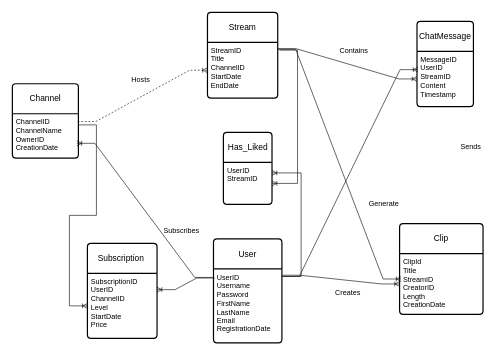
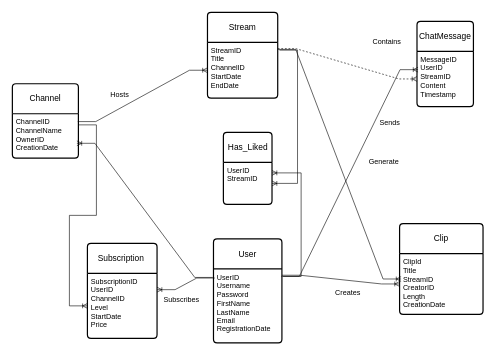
- <mxCell id="30" value="Contains" style="text;html=1;align=center;verticalAlign=middle;whiteSpace=wrap;rounded=0;" vertex="1" parent="1"><mxGeometry x="559" y="69" width="60" height="30" as="geometry" /></mxCell>
+ <mxCell id="30" value="Contains" style="text;html=1;align=center;verticalAlign=middle;whiteSpace=wrap;rounded=0;" vertex="1" parent="1"><mxGeometry x="614" y="54" width="60" height="30" as="geometry" /></mxCell>
- <mxCell id="17" value="" style="edgeStyle=entityRelationEdgeStyle;fontSize=12;html=1;endArrow=ERoneToMany;rounded=0;entryX=0;entryY=0.5;entryDx=0;entryDy=0;exitX=1;exitY=0.112;exitDx=0;exitDy=0;exitPerimeter=0;" edge="1" parent="1" source="7" target="9"><mxGeometry width="100" height="100" relative="1" as="geometry"><mxPoint x="335" y="252" as="sourcePoint" /><mxPoint x="435" y="152" as="targetPoint" /></mxGeometry></mxCell>
+ <mxCell id="17" value="" style="edgeStyle=entityRelationEdgeStyle;fontSize=12;html=1;endArrow=ERoneToMany;rounded=0;entryX=0;entryY=0.5;entryDx=0;entryDy=0;exitX=1;exitY=0.112;exitDx=0;exitDy=0;exitPerimeter=0;dashed=1;" edge="1" parent="1" source="7" target="9"><mxGeometry width="100" height="100" relative="1" as="geometry"><mxPoint x="335" y="252" as="sourcePoint" /><mxPoint x="435" y="152" as="targetPoint" /></mxGeometry></mxCell>
- <mxCell id="31" value="Hosts" style="text;html=1;align=center;verticalAlign=middle;whiteSpace=wrap;rounded=0;" vertex="1" parent="1"><mxGeometry x="204" y="117" width="60" height="30" as="geometry" /></mxCell>
+ <mxCell id="31" value="Hosts" style="text;html=1;align=center;verticalAlign=middle;whiteSpace=wrap;rounded=0;" vertex="1" parent="1"><mxGeometry x="169" y="142" width="60" height="30" as="geometry" /></mxCell>
- <mxCell id="15" value="" style="edgeStyle=entityRelationEdgeStyle;fontSize=12;html=1;endArrow=ERoneToMany;rounded=0;exitX=0.99;exitY=0.176;exitDx=0;exitDy=0;exitPerimeter=0;entryX=0;entryY=0.5;entryDx=0;entryDy=0;dashed=1;" edge="1" parent="1" source="5" target="7"><mxGeometry width="100" height="100" relative="1" as="geometry"><mxPoint x="335" y="335" as="sourcePoint" /><mxPoint x="435" y="235" as="targetPoint" /></mxGeometry></mxCell>
+ <mxCell id="15" value="" style="edgeStyle=entityRelationEdgeStyle;fontSize=12;html=1;endArrow=ERoneToMany;rounded=0;exitX=0.99;exitY=0.176;exitDx=0;exitDy=0;exitPerimeter=0;entryX=0;entryY=0.5;entryDx=0;entryDy=0;" edge="1" parent="1" source="5" target="7"><mxGeometry width="100" height="100" relative="1" as="geometry"><mxPoint x="335" y="335" as="sourcePoint" /><mxPoint x="435" y="235" as="targetPoint" /></mxGeometry></mxCell>
- <mxCell id="28" value="Sends" style="text;html=1;align=center;verticalAlign=middle;whiteSpace=wrap;rounded=0;" vertex="1" parent="1"><mxGeometry x="754" y="230" width="60" height="30" as="geometry" /></mxCell>
+ <mxCell id="28" value="Sends" style="text;html=1;align=center;verticalAlign=middle;whiteSpace=wrap;rounded=0;" vertex="1" parent="1"><mxGeometry x="619" y="190" width="60" height="30" as="geometry" /></mxCell>
- <mxCell id="29" value="Generate" style="text;html=1;align=center;verticalAlign=middle;whiteSpace=wrap;rounded=0;" vertex="1" parent="1"><mxGeometry x="609" y="324" width="60" height="30" as="geometry" /></mxCell>
+ <mxCell id="29" value="Generate" style="text;html=1;align=center;verticalAlign=middle;whiteSpace=wrap;rounded=0;" vertex="1" parent="1"><mxGeometry x="609" y="254" width="60" height="30" as="geometry" /></mxCell>
- <mxCell id="26" value="Subscribes" style="text;html=1;align=center;verticalAlign=middle;whiteSpace=wrap;rounded=0;" vertex="1" parent="1"><mxGeometry x="272" y="369" width="60" height="30" as="geometry" /></mxCell>
+ <mxCell id="26" value="Subscribes" style="text;html=1;align=center;verticalAlign=middle;whiteSpace=wrap;rounded=0;" vertex="1" parent="1"><mxGeometry x="272" y="484" width="60" height="30" as="geometry" /></mxCell>
